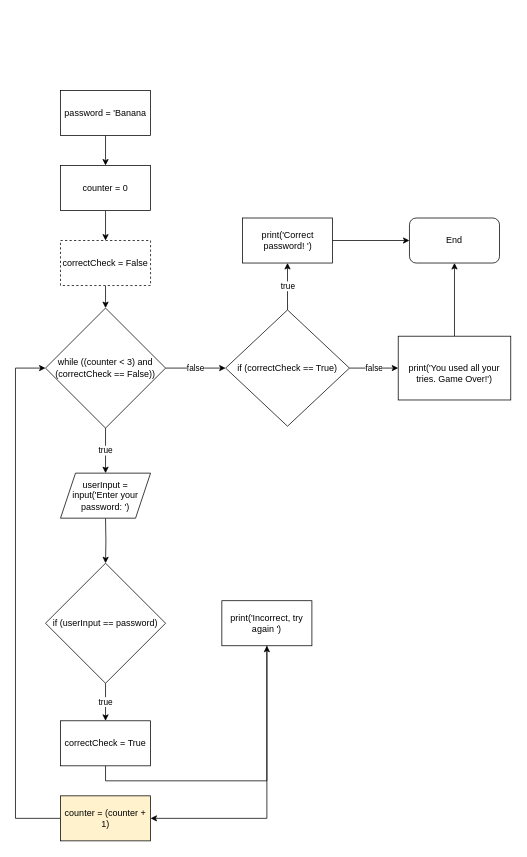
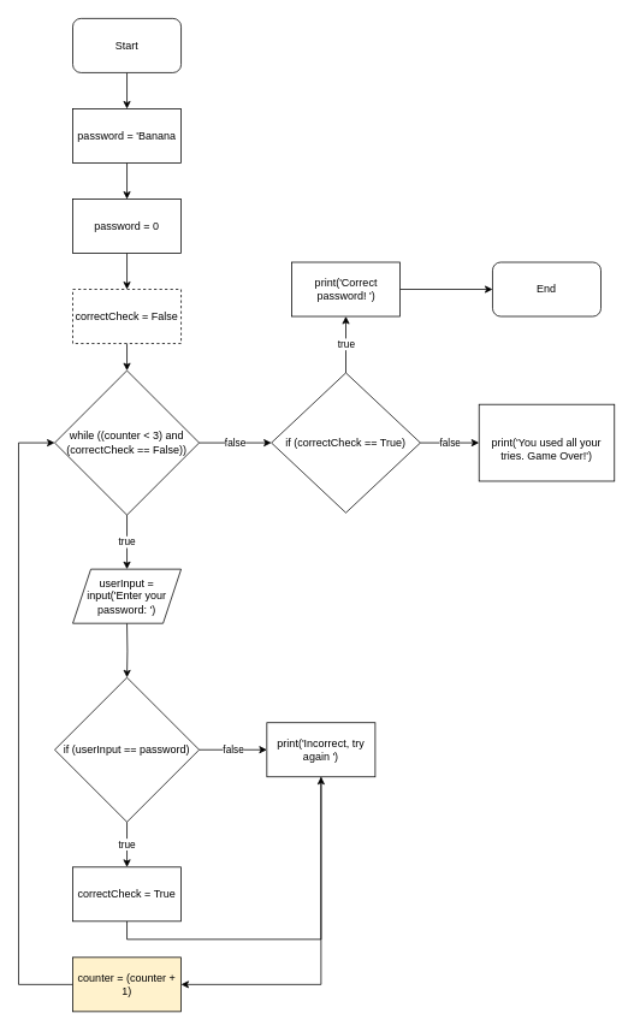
+ <mxCell id="3" value="Start" style="rounded=1;whiteSpace=wrap;html=1;" vertex="1" parent="1"><mxGeometry x="80" y="20" width="120" height="60" as="geometry" /></mxCell>
+ <mxCell id="2" style="edgeStyle=orthogonalEdgeStyle;rounded=0;orthogonalLoop=1;jettySize=auto;html=1;exitX=0.5;exitY=1;exitDx=0;exitDy=0;entryX=0.5;entryY=0;entryDx=0;entryDy=0;" edge="1" parent="1" source="3" target="5"><mxGeometry relative="1" as="geometry" /></mxCell>
- <mxCell id="7" value="counter = 0" style="rounded=0;whiteSpace=wrap;html=1;" vertex="1" parent="1"><mxGeometry x="80" y="220" width="120" height="60" as="geometry" /></mxCell>
+ <mxCell id="7" value="password = 0" style="rounded=0;whiteSpace=wrap;html=1;" vertex="1" parent="1"><mxGeometry x="80" y="220" width="120" height="60" as="geometry" /></mxCell>
- <mxCell id="16" style="edgeStyle=orthogonalEdgeStyle;rounded=0;orthogonalLoop=1;jettySize=auto;html=1;exitX=0.5;exitY=0;exitDx=0;exitDy=0;entryX=0.5;entryY=1;entryDx=0;entryDy=0;" edge="1" parent="1" source="17" target="30"><mxGeometry relative="1" as="geometry" /></mxCell>
+ <mxCell id="21" value="false" style="edgeStyle=orthogonalEdgeStyle;rounded=0;orthogonalLoop=1;jettySize=auto;html=1;exitX=1;exitY=0.5;exitDx=0;exitDy=0;entryX=0;entryY=0.5;entryDx=0;entryDy=0;" edge="1" parent="1" source="23" target="25"><mxGeometry relative="1" as="geometry" /></mxCell>
